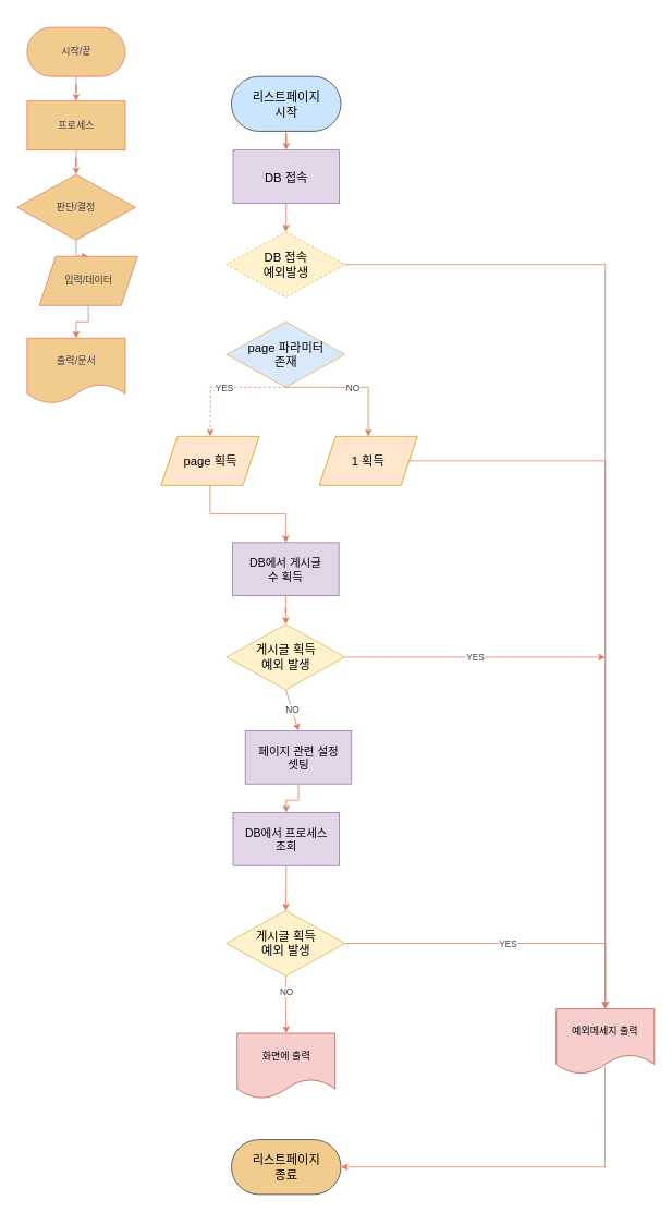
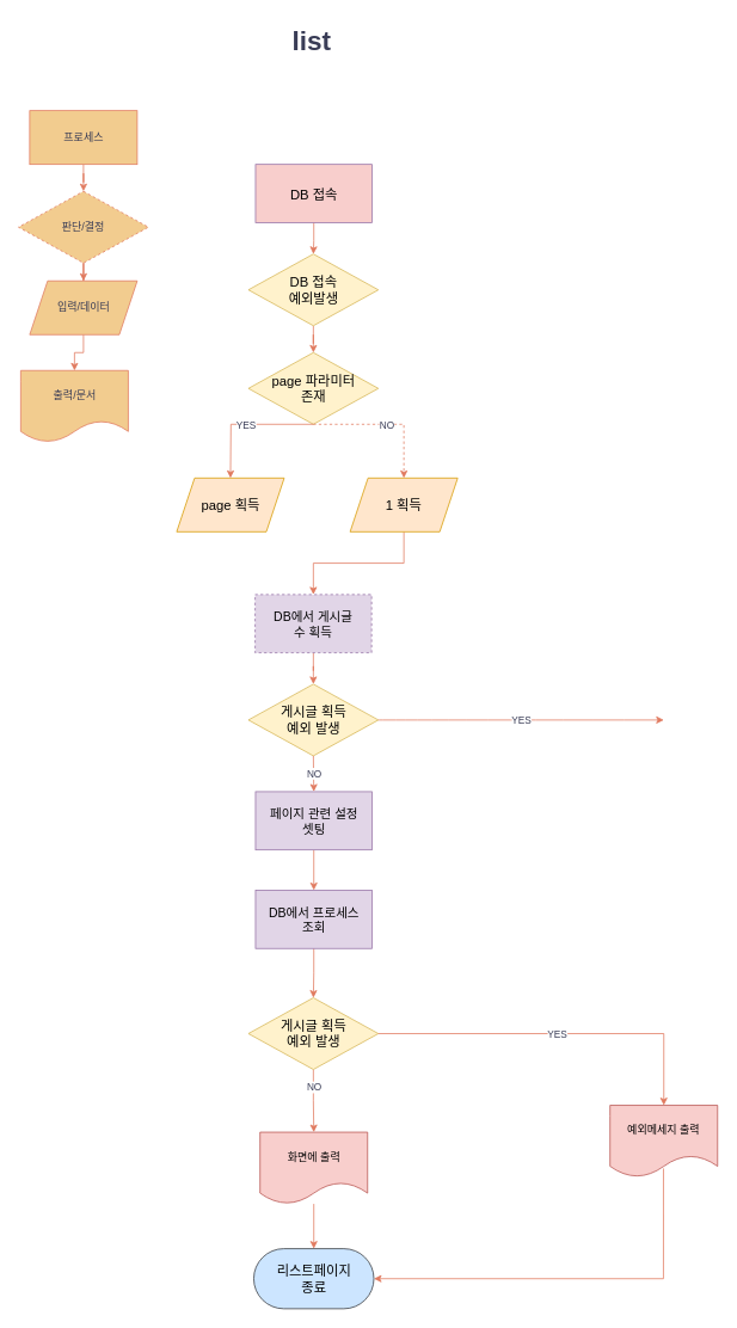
+ <mxCell id="48" value="list" style="text;html=1;align=center;verticalAlign=middle;resizable=0;points=[];autosize=1;strokeColor=none;fillColor=none;fontColor=#393C56;fontSize=30;fontStyle=1" vertex="1" parent="1"><mxGeometry x="316.5" y="20" width="60" height="50" as="geometry" /></mxCell>
- <mxCell id="3" value="시작/끝" style="rounded=1;whiteSpace=wrap;html=1;strokeColor=#E07A5F;fontColor=#393C56;fillColor=#F2CC8F;arcSize=50;" parent="1" vertex="1"><mxGeometry x="32.5" y="33" width="120" height="60" as="geometry" /></mxCell>
- <mxCell id="2" value="" style="edgeStyle=orthogonalEdgeStyle;rounded=0;orthogonalLoop=1;jettySize=auto;html=1;strokeColor=#E07A5F;fontColor=#393C56;fillColor=#F2CC8F;" parent="1" source="3" target="5" edge="1"><mxGeometry relative="1" as="geometry" /></mxCell>
- <mxCell id="12" value="리스트페이지&lt;div style=&quot;font-size: 15px;&quot;&gt;시작&lt;/div&gt;" style="rounded=1;whiteSpace=wrap;html=1;strokeColor=#36393d;fillColor=#cce5ff;arcSize=50;fontSize=15;fontFamily=Helvetica;horizontal=1;" parent="1" vertex="1"><mxGeometry x="282.5" y="93" width="134" height="67" as="geometry" /></mxCell>
- <mxCell id="11" value="" style="edgeStyle=orthogonalEdgeStyle;rounded=0;orthogonalLoop=1;jettySize=auto;html=1;strokeColor=#E07A5F;fontColor=#393C56;fillColor=#F2CC8F;" parent="1" source="12" target="14" edge="1"><mxGeometry relative="1" as="geometry" /></mxCell>
- <mxCell id="14" value="DB 접속" style="rounded=0;whiteSpace=wrap;html=1;strokeColor=#9673a6;fillColor=#e1d5e7;fontSize=15;" parent="1" vertex="1"><mxGeometry x="284.5" y="183" width="130" height="65" as="geometry" /></mxCell>
+ <mxCell id="14" value="DB 접속" style="rounded=0;whiteSpace=wrap;html=1;strokeColor=#9673a6;fillColor=#f8cecc;fontSize=15;" parent="1" vertex="1"><mxGeometry x="284.5" y="183" width="130" height="65" as="geometry" /></mxCell>
- <mxCell id="7" value="판단/결정" style="rhombus;whiteSpace=wrap;html=1;strokeColor=#E07A5F;fontColor=#393C56;fillColor=#F2CC8F;" parent="1" vertex="1"><mxGeometry x="20" y="213" width="145" height="80" as="geometry" /></mxCell>
+ <mxCell id="7" value="판단/결정" style="rhombus;whiteSpace=wrap;html=1;strokeColor=#E07A5F;fontColor=#393C56;fillColor=#F2CC8F;dashed=1;" parent="1" vertex="1"><mxGeometry x="20" y="213" width="145" height="80" as="geometry" /></mxCell>
- <mxCell id="17" value="DB 접속&lt;div style=&quot;font-size: 15px;&quot;&gt;예외발생&lt;/div&gt;" style="rhombus;whiteSpace=wrap;html=1;strokeColor=#d6b656;fillColor=#fff2cc;fontSize=15;dashed=1;" parent="1" vertex="1"><mxGeometry x="276.5" y="283" width="145" height="80" as="geometry" /></mxCell>
+ <mxCell id="17" value="DB 접속&lt;div style=&quot;font-size: 15px;&quot;&gt;예외발생&lt;/div&gt;" style="rhombus;whiteSpace=wrap;html=1;strokeColor=#d6b656;fillColor=#fff2cc;fontSize=15;" parent="1" vertex="1"><mxGeometry x="276.5" y="283" width="145" height="80" as="geometry" /></mxCell>
- <mxCell id="16" value="" style="edgeStyle=orthogonalEdgeStyle;rounded=0;orthogonalLoop=1;jettySize=auto;html=1;strokeColor=#E07A5F;fontColor=#393C56;fillColor=#F2CC8F;entryX=0.5;entryY=0;entryDx=0;entryDy=0;" parent="1" source="17" target="19" edge="1"><mxGeometry relative="1" as="geometry"><mxPoint x="577.5" y="410" as="targetPoint" /></mxGeometry></mxCell>
- <mxCell id="9" value="입력/데이터" style="shape=parallelogram;perimeter=parallelogramPerimeter;whiteSpace=wrap;html=1;fixedSize=1;strokeColor=#E07A5F;fontColor=#393C56;fillColor=#F2CC8F;" parent="1" vertex="1"><mxGeometry x="47.5" y="313" width="120" height="60" as="geometry" /></mxCell>
+ <mxCell id="9" value="입력/데이터" style="shape=parallelogram;perimeter=parallelogramPerimeter;whiteSpace=wrap;html=1;fixedSize=1;strokeColor=#E07A5F;fontColor=#393C56;fillColor=#F2CC8F;" parent="1" vertex="1"><mxGeometry x="32.5" y="313" width="120" height="60" as="geometry" /></mxCell>
+ <mxCell id="15" value="" style="edgeStyle=orthogonalEdgeStyle;rounded=0;orthogonalLoop=1;jettySize=auto;html=1;strokeColor=#E07A5F;fontColor=#393C56;fillColor=#F2CC8F;" parent="1" source="17" target="23" edge="1"><mxGeometry relative="1" as="geometry" /></mxCell>
- <mxCell id="23" value="page 파라미터&lt;div&gt;존재&lt;/div&gt;" style="rhombus;whiteSpace=wrap;html=1;strokeColor=#d6b656;fillColor=#dae8fc;fontSize=15;" parent="1" vertex="1"><mxGeometry x="276.5" y="393" width="145" height="80" as="geometry" /></mxCell>
+ <mxCell id="23" value="page 파라미터&lt;div&gt;존재&lt;/div&gt;" style="rhombus;whiteSpace=wrap;html=1;strokeColor=#d6b656;fillColor=#fff2cc;fontSize=15;" parent="1" vertex="1"><mxGeometry x="276.5" y="393" width="145" height="80" as="geometry" /></mxCell>
- <mxCell id="10" value="출력/문서" style="shape=document;whiteSpace=wrap;html=1;boundedLbl=1;strokeColor=#E07A5F;fontColor=#393C56;fillColor=#F2CC8F;" parent="1" vertex="1"><mxGeometry x="32.5" y="413" width="120" height="80" as="geometry" /></mxCell>
+ <mxCell id="10" value="출력/문서" style="shape=document;whiteSpace=wrap;html=1;boundedLbl=1;strokeColor=#E07A5F;fontColor=#393C56;fillColor=#F2CC8F;" parent="1" vertex="1"><mxGeometry x="22.5" y="413" width="120" height="80" as="geometry" /></mxCell>
- <mxCell id="28" value="" style="endArrow=classic;html=1;rounded=0;strokeColor=#E07A5F;fontColor=#393C56;fillColor=#F2CC8F;exitX=0.5;exitY=1;exitDx=0;exitDy=0;entryX=0.5;entryY=0;entryDx=0;entryDy=0;dashed=1;" parent="1" source="23" target="22" edge="1"><mxGeometry relative="1" as="geometry"><mxPoint x="426.5" y="743" as="sourcePoint" /><mxPoint x="526.5" y="743" as="targetPoint" /><Array as="points"><mxPoint x="257" y="473" /></Array></mxGeometry></mxCell>
+ <mxCell id="28" value="" style="endArrow=classic;html=1;rounded=0;strokeColor=#E07A5F;fontColor=#393C56;fillColor=#F2CC8F;exitX=0.5;exitY=1;exitDx=0;exitDy=0;entryX=0.5;entryY=0;entryDx=0;entryDy=0;" parent="1" source="23" target="22" edge="1"><mxGeometry relative="1" as="geometry"><mxPoint x="426.5" y="743" as="sourcePoint" /><mxPoint x="526.5" y="743" as="targetPoint" /><Array as="points"><mxPoint x="257" y="473" /></Array></mxGeometry></mxCell>
- <mxCell id="36" value="" style="endArrow=classic;html=1;rounded=0;strokeColor=#E07A5F;fontColor=#393C56;fillColor=#F2CC8F;exitX=0.5;exitY=1;exitDx=0;exitDy=0;entryX=0.5;entryY=0;entryDx=0;entryDy=0;" parent="1" source="23" target="25" edge="1"><mxGeometry relative="1" as="geometry"><mxPoint x="420" y="583" as="sourcePoint" /><mxPoint x="520" y="583" as="targetPoint" /><Array as="points"><mxPoint x="450" y="473" /></Array></mxGeometry></mxCell>
+ <mxCell id="36" value="" style="endArrow=classic;html=1;rounded=0;strokeColor=#E07A5F;fontColor=#393C56;fillColor=#F2CC8F;exitX=0.5;exitY=1;exitDx=0;exitDy=0;entryX=0.5;entryY=0;entryDx=0;entryDy=0;dashed=1;" parent="1" source="23" target="25" edge="1"><mxGeometry relative="1" as="geometry"><mxPoint x="420" y="583" as="sourcePoint" /><mxPoint x="520" y="583" as="targetPoint" /><Array as="points"><mxPoint x="450" y="473" /></Array></mxGeometry></mxCell>
- <mxCell id="24" value="" style="edgeStyle=orthogonalEdgeStyle;rounded=0;orthogonalLoop=1;jettySize=auto;html=1;strokeColor=#E07A5F;fontColor=#393C56;fillColor=#F2CC8F;" parent="1" source="25" target="19" edge="1"><mxGeometry relative="1" as="geometry" /></mxCell>
+ <mxCell id="24" value="" style="edgeStyle=orthogonalEdgeStyle;rounded=0;orthogonalLoop=1;jettySize=auto;html=1;strokeColor=#E07A5F;fontColor=#393C56;fillColor=#F2CC8F;" parent="1" source="25" target="27" edge="1"><mxGeometry relative="1" as="geometry" /></mxCell>
- <mxCell id="21" value="" style="edgeStyle=orthogonalEdgeStyle;rounded=0;orthogonalLoop=1;jettySize=auto;html=1;strokeColor=#E07A5F;fontColor=#393C56;fillColor=#F2CC8F;" parent="1" source="22" target="27" edge="1"><mxGeometry relative="1" as="geometry" /></mxCell>
- <mxCell id="27" value="DB에서 게시글&lt;div style=&quot;font-size: 14px;&quot;&gt;수 획득&lt;/div&gt;" style="rounded=0;whiteSpace=wrap;html=1;strokeColor=#9673a6;fillColor=#e1d5e7;fontSize=14;" parent="1" vertex="1"><mxGeometry x="284" y="663" width="130" height="65" as="geometry" /></mxCell>
+ <mxCell id="27" value="DB에서 게시글&lt;div style=&quot;font-size: 14px;&quot;&gt;수 획득&lt;/div&gt;" style="rounded=0;whiteSpace=wrap;html=1;strokeColor=#9673a6;fillColor=#e1d5e7;fontSize=14;dashed=1;" parent="1" vertex="1"><mxGeometry x="284" y="663" width="130" height="65" as="geometry" /></mxCell>
- <mxCell id="31" value="페이지 관련 설정&lt;div&gt;셋팅&lt;/div&gt;" style="rounded=0;whiteSpace=wrap;html=1;strokeColor=#9673a6;fillColor=#e1d5e7;fontSize=14;" parent="1" vertex="1"><mxGeometry x="299.5" y="893" width="130" height="65" as="geometry" /></mxCell>
+ <mxCell id="31" value="페이지 관련 설정&lt;div&gt;셋팅&lt;/div&gt;" style="rounded=0;whiteSpace=wrap;html=1;strokeColor=#9673a6;fillColor=#e1d5e7;fontSize=14;" parent="1" vertex="1"><mxGeometry x="284.5" y="883" width="130" height="65" as="geometry" /></mxCell>
+ <mxCell id="34" value="" style="edgeStyle=orthogonalEdgeStyle;rounded=0;orthogonalLoop=1;jettySize=auto;html=1;strokeColor=#E07A5F;fontColor=#393C56;fillColor=#F2CC8F;" parent="1" source="35" target="20" edge="1"><mxGeometry relative="1" as="geometry" /></mxCell>
- <mxCell id="20" value="리스트페이지&lt;div style=&quot;font-size: 15px;&quot;&gt;종료&lt;/div&gt;" style="rounded=1;whiteSpace=wrap;html=1;strokeColor=#36393d;fillColor=#f2cc8f;arcSize=50;fontSize=15;fontFamily=Helvetica;horizontal=1;" parent="1" vertex="1"><mxGeometry x="282.5" y="1393" width="134" height="67" as="geometry" /></mxCell>
+ <mxCell id="20" value="리스트페이지&lt;div style=&quot;font-size: 15px;&quot;&gt;종료&lt;/div&gt;" style="rounded=1;whiteSpace=wrap;html=1;strokeColor=#36393d;fillColor=#cce5ff;arcSize=50;fontSize=15;fontFamily=Helvetica;horizontal=1;" parent="1" vertex="1"><mxGeometry x="282.5" y="1393" width="134" height="67" as="geometry" /></mxCell>
